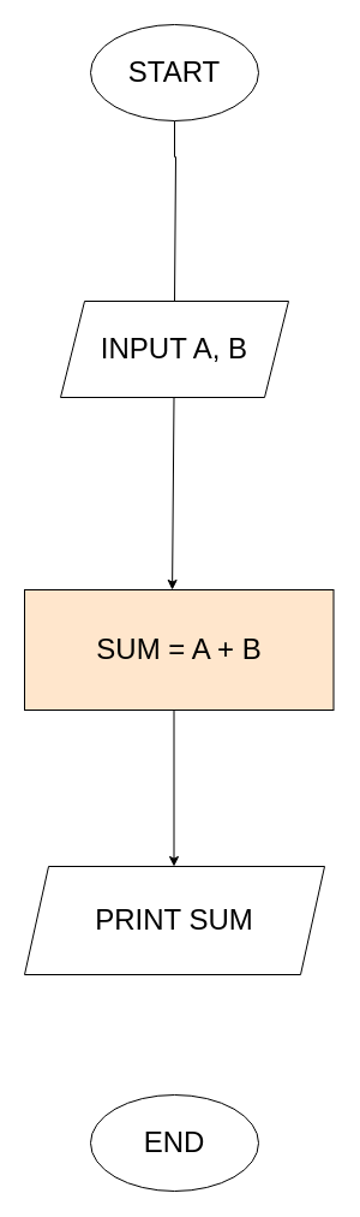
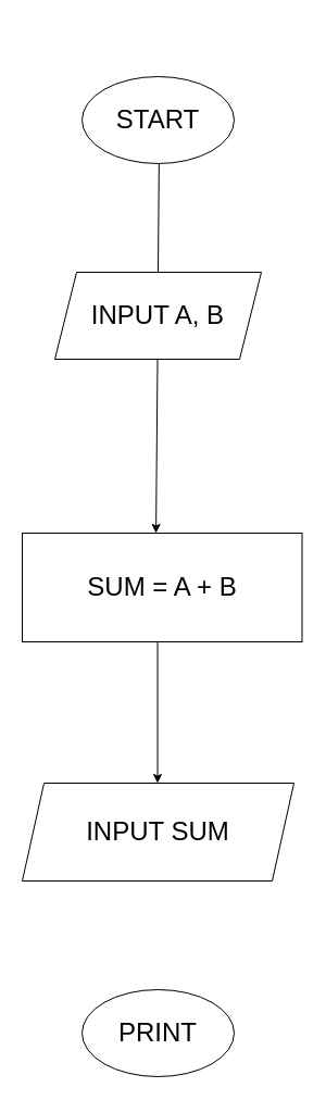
- <mxCell id="3" value="&lt;font style=&quot;font-size: 24px;&quot;&gt;START&lt;/font&gt;" style="ellipse;whiteSpace=wrap;html=1;" vertex="1" parent="1"><mxGeometry x="75" y="20" width="140" height="80" as="geometry" /></mxCell>
+ <mxCell id="3" value="&lt;font style=&quot;font-size: 24px;&quot;&gt;START&lt;/font&gt;" style="ellipse;whiteSpace=wrap;html=1;" vertex="1" parent="1"><mxGeometry x="75" y="70" width="140" height="80" as="geometry" /></mxCell>
- <mxCell id="9" value="&lt;font style=&quot;font-size: 24px;&quot;&gt;SUM = A + B&lt;/font&gt;" style="rounded=0;whiteSpace=wrap;html=1;fillColor=#ffe6cc;" vertex="1" parent="1"><mxGeometry x="20" y="490" width="257.5" height="100" as="geometry" /></mxCell>
+ <mxCell id="9" value="&lt;font style=&quot;font-size: 24px;&quot;&gt;SUM = A + B&lt;/font&gt;" style="rounded=0;whiteSpace=wrap;html=1;" vertex="1" parent="1"><mxGeometry x="20" y="490" width="257.5" height="100" as="geometry" /></mxCell>
- <mxCell id="8" value="&lt;font style=&quot;font-size: 24px;&quot;&gt;PRINT SUM&lt;/font&gt;" style="shape=parallelogram;perimeter=parallelogramPerimeter;whiteSpace=wrap;html=1;fixedSize=1;" vertex="1" parent="1"><mxGeometry x="20" y="720" width="250" height="90" as="geometry" /></mxCell>
+ <mxCell id="8" value="&lt;font style=&quot;font-size: 24px;&quot;&gt;INPUT SUM&lt;/font&gt;" style="shape=parallelogram;perimeter=parallelogramPerimeter;whiteSpace=wrap;html=1;fixedSize=1;" vertex="1" parent="1"><mxGeometry x="20" y="720" width="250" height="90" as="geometry" /></mxCell>
- <mxCell id="7" value="&lt;font style=&quot;font-size: 24px;&quot;&gt;END&lt;/font&gt;" style="ellipse;whiteSpace=wrap;html=1;" vertex="1" parent="1"><mxGeometry x="75" y="910" width="140" height="80" as="geometry" /></mxCell>
+ <mxCell id="7" value="&lt;font style=&quot;font-size: 24px;&quot;&gt;PRINT&lt;/font&gt;" style="ellipse;whiteSpace=wrap;html=1;" vertex="1" parent="1"><mxGeometry x="75" y="910" width="140" height="80" as="geometry" /></mxCell>
